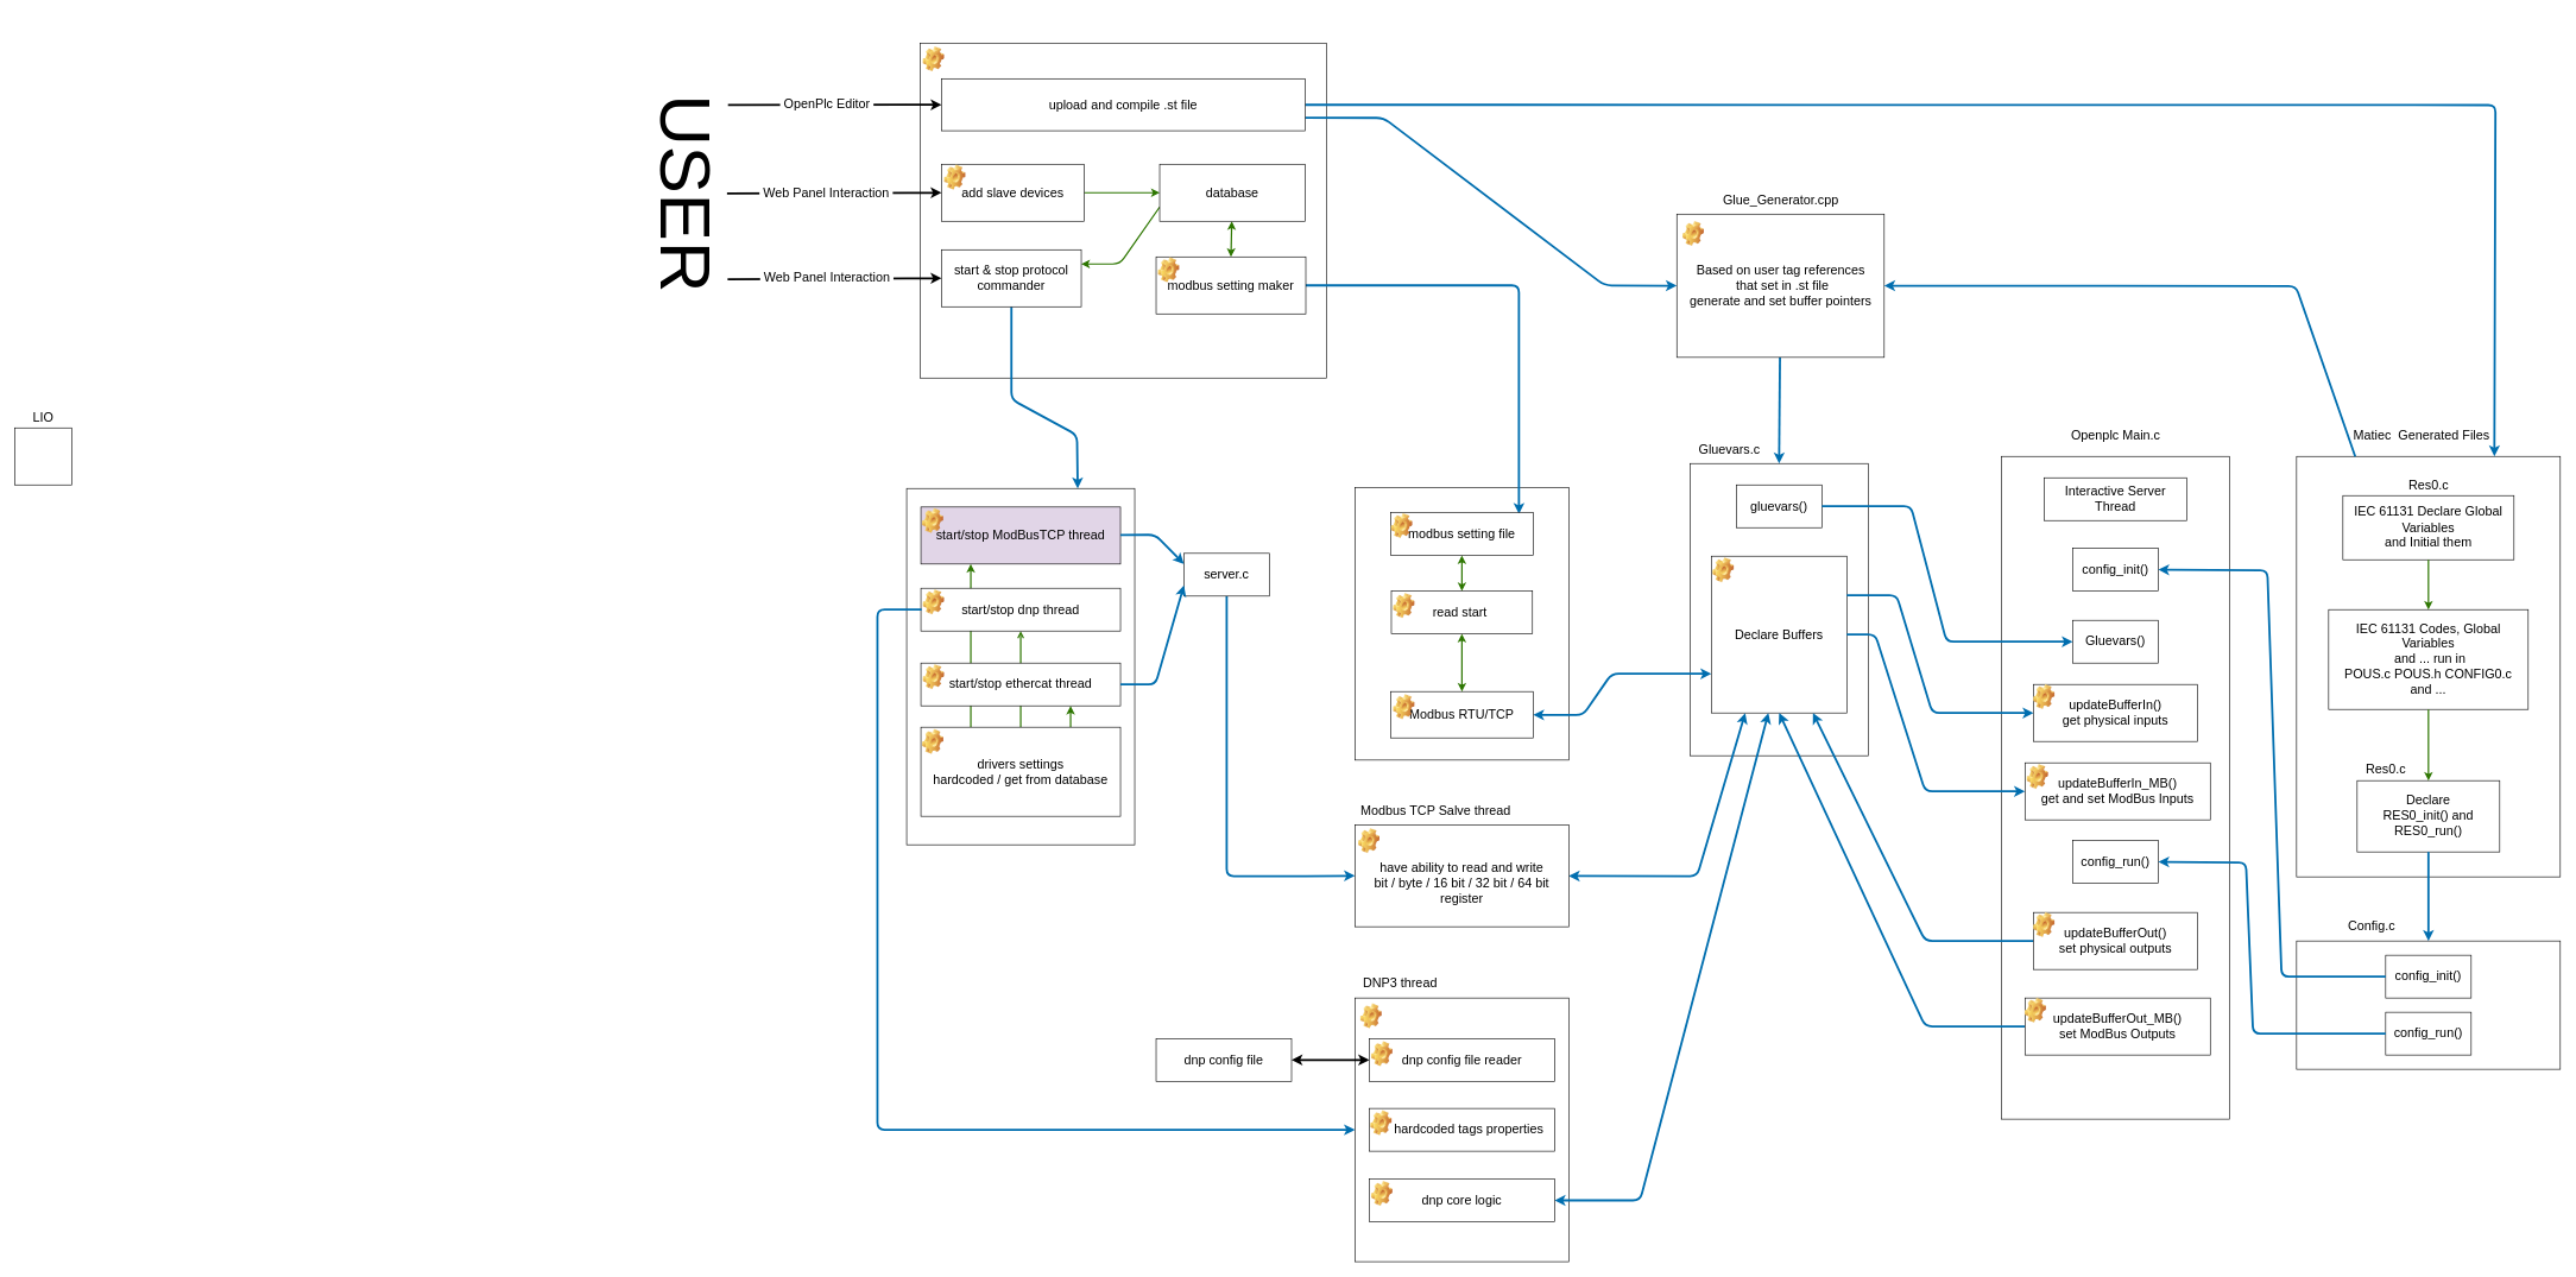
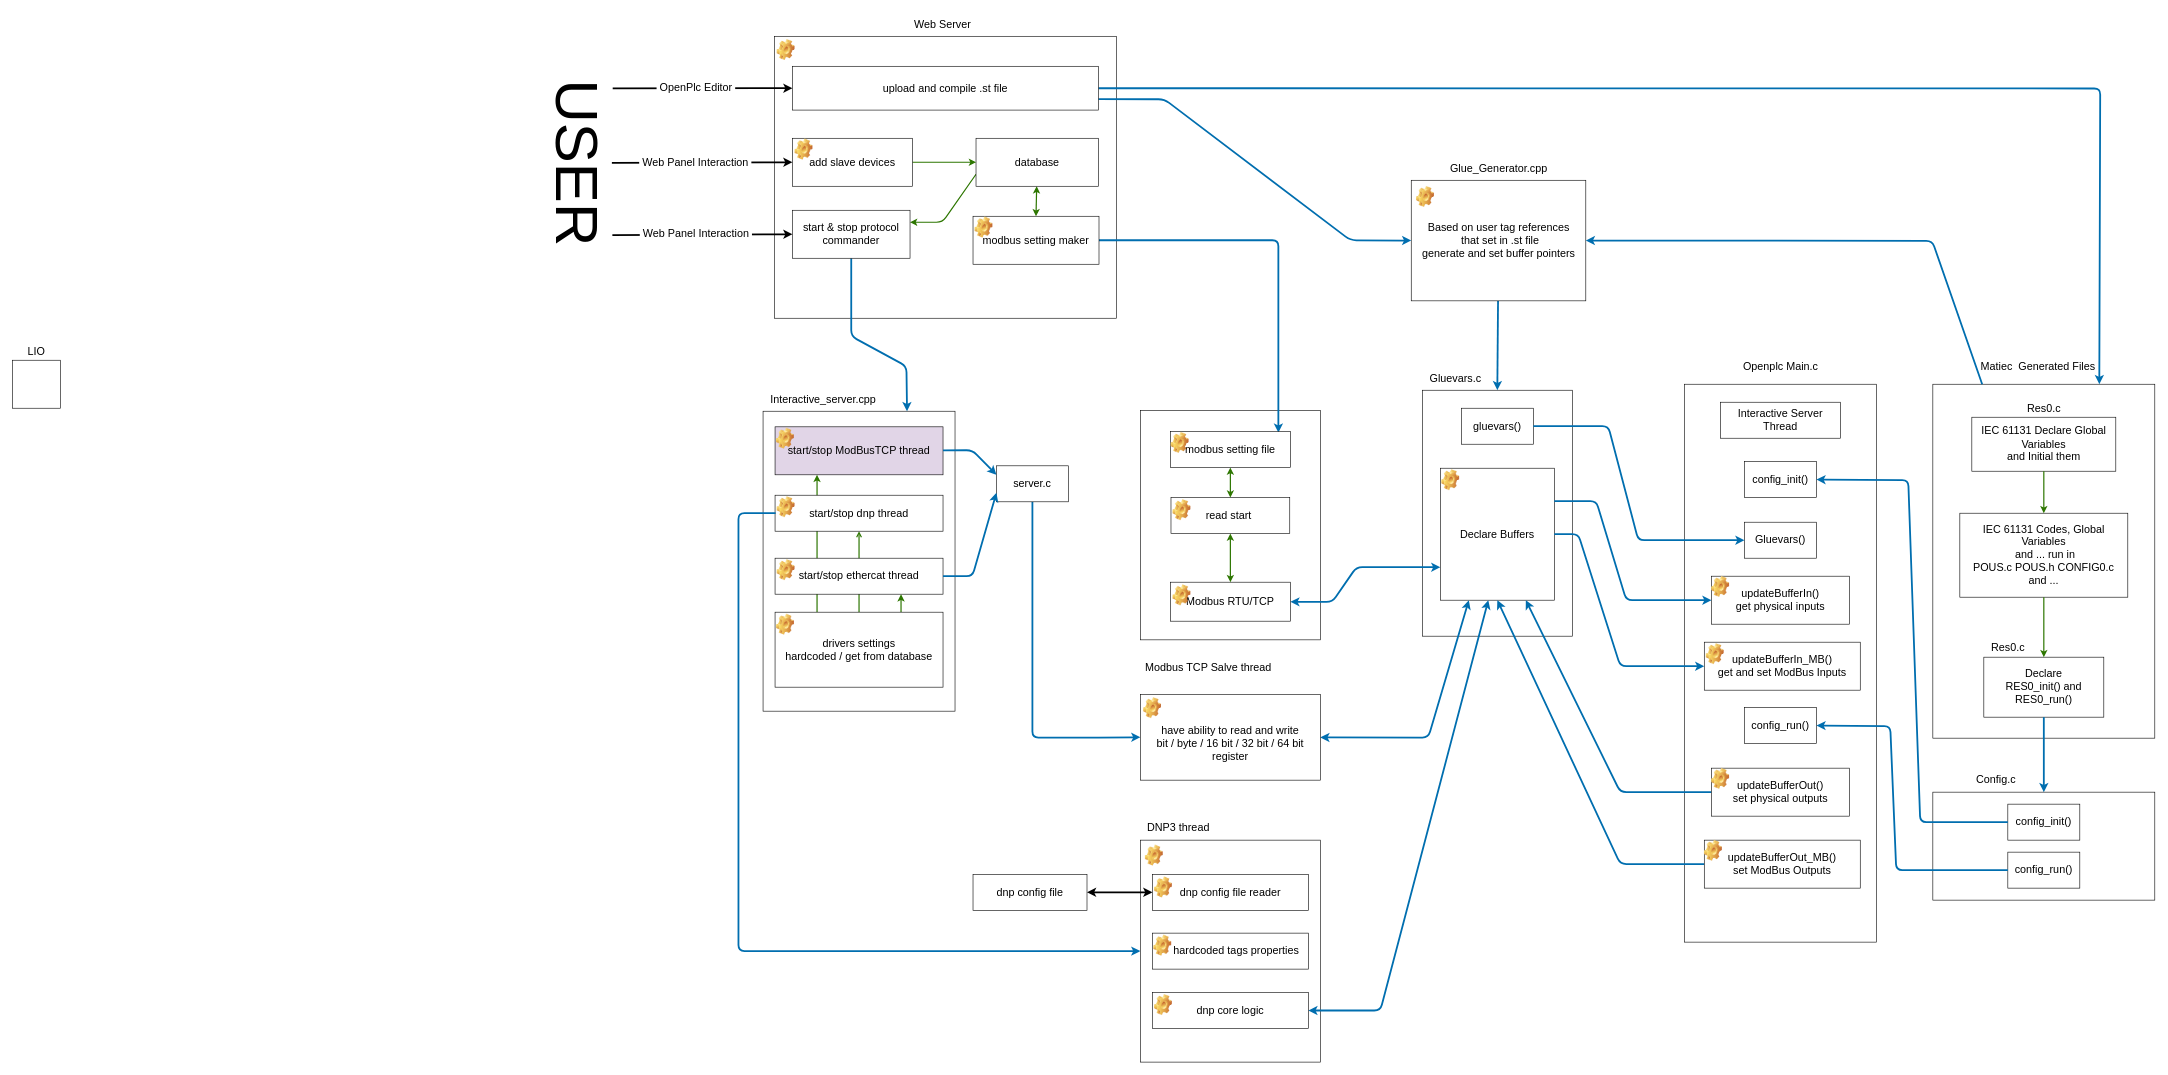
+ <mxCell id="50" value="&lt;span style=&quot;font-size: 18px;&quot;&gt;Web Server&lt;/span&gt;" style="text;html=1;align=center;verticalAlign=middle;resizable=0;points=[];autosize=1;strokeColor=none;fillColor=none;fontSize=18;" parent="1" vertex="1"><mxGeometry x="1510" y="20" width="120" height="40" as="geometry" /></mxCell>
+ <mxCell id="71" value="Interactive_server.cpp" style="text;html=1;align=center;verticalAlign=middle;resizable=0;points=[];autosize=1;strokeColor=none;fillColor=none;fontSize=18;" parent="67" vertex="1"><mxGeometry x="0.001" width="200" height="40" as="geometry" /></mxCell>
- <mxCell id="90" value="&lt;span style=&quot;&quot;&gt;Modbus TCP Salve thread&lt;/span&gt;" style="text;html=1;align=center;verticalAlign=middle;resizable=0;points=[];autosize=1;strokeColor=none;fillColor=none;fontSize=18;" parent="1" vertex="1"><mxGeometry x="1898" y="1117" width="230" height="40" as="geometry" /></mxCell>
+ <mxCell id="90" value="&lt;span style=&quot;&quot;&gt;Modbus TCP Salve thread&lt;/span&gt;" style="text;html=1;align=center;verticalAlign=middle;resizable=0;points=[];autosize=1;strokeColor=none;fillColor=none;fontSize=18;" parent="1" vertex="1"><mxGeometry x="1898" y="1092" width="230" height="40" as="geometry" /></mxCell>
